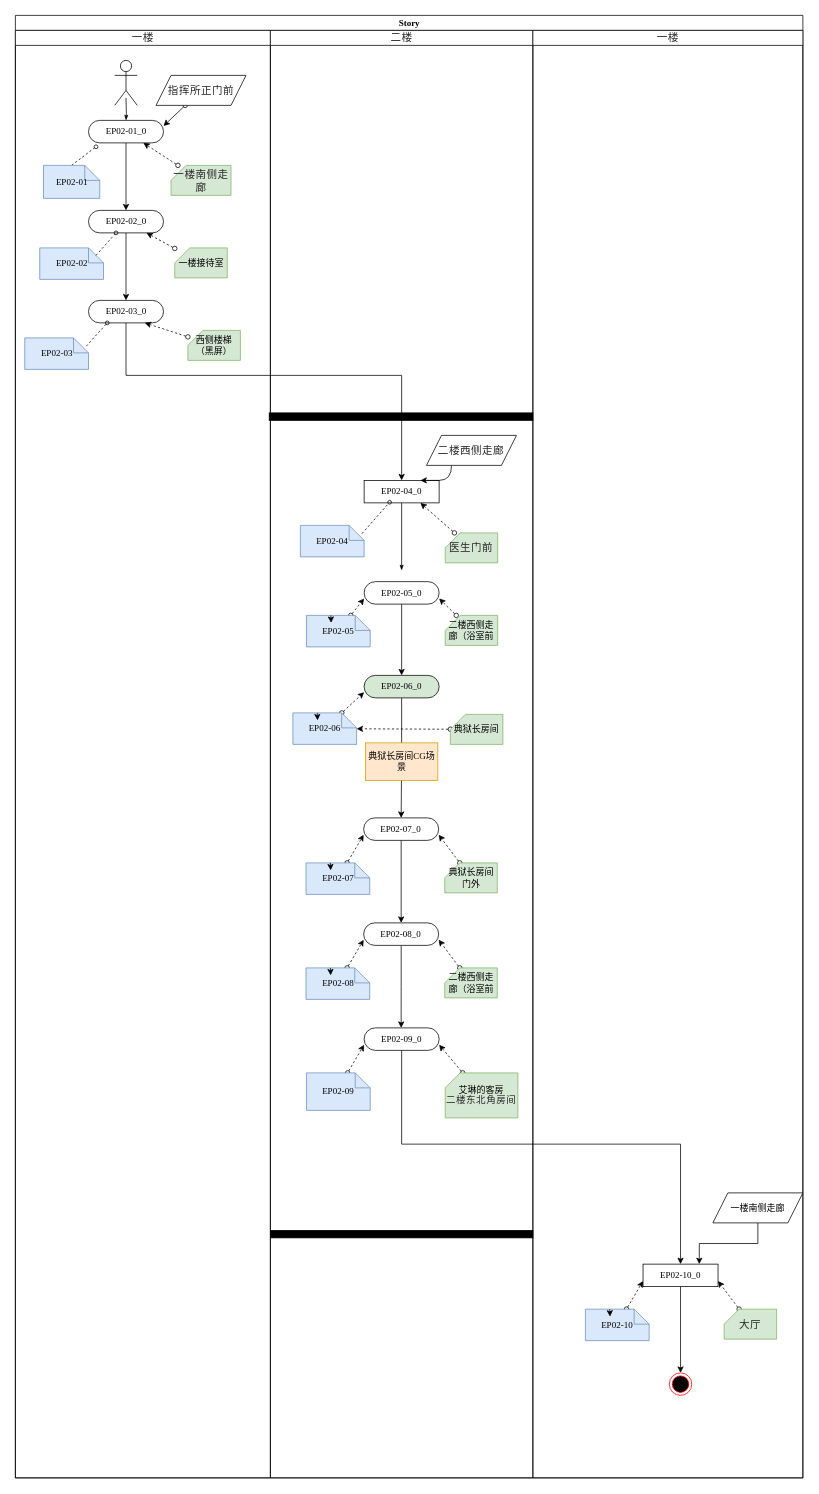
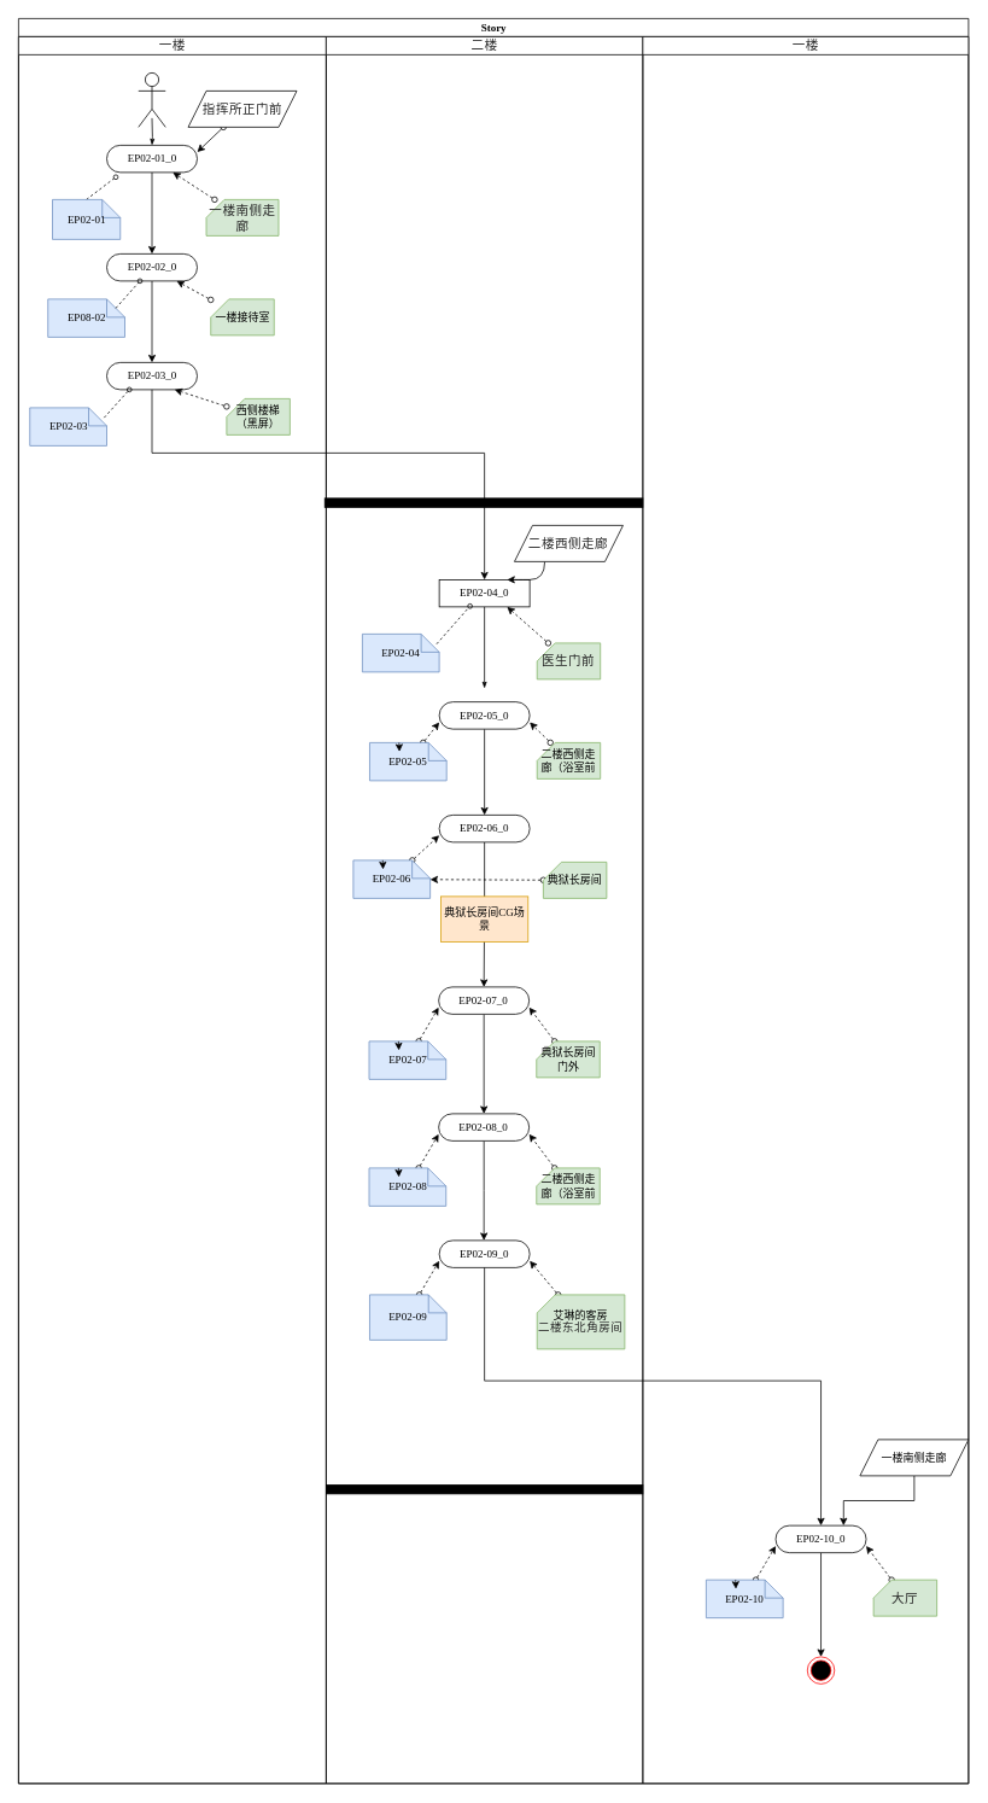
- <mxCell id="16" value="EP02-02" style="shape=note;whiteSpace=wrap;html=1;rounded=0;shadow=0;comic=0;labelBackgroundColor=none;strokeWidth=1;fontFamily=Verdana;fontSize=12;align=center;size=20;fillColor=#dae8fc;strokeColor=#6c8ebf;" parent="3" vertex="1"><mxGeometry x="32.5" y="290" width="85" height="42" as="geometry" /></mxCell>
+ <mxCell id="16" value="EP08-02" style="shape=note;whiteSpace=wrap;html=1;rounded=0;shadow=0;comic=0;labelBackgroundColor=none;strokeWidth=1;fontFamily=Verdana;fontSize=12;align=center;size=20;fillColor=#dae8fc;strokeColor=#6c8ebf;" parent="3" vertex="1"><mxGeometry x="32.5" y="290" width="85" height="42" as="geometry" /></mxCell>
- <mxCell id="44" value="EP02-06_0" style="rounded=1;whiteSpace=wrap;html=1;shadow=0;comic=0;labelBackgroundColor=none;strokeWidth=1;fontFamily=Verdana;fontSize=12;align=center;arcSize=50;fillColor=#d5e8d4;" vertex="1" parent="25"><mxGeometry x="125" y="860" width="100" height="30" as="geometry" /></mxCell>
+ <mxCell id="44" value="EP02-06_0" style="rounded=1;whiteSpace=wrap;html=1;shadow=0;comic=0;labelBackgroundColor=none;strokeWidth=1;fontFamily=Verdana;fontSize=12;align=center;arcSize=50;" vertex="1" parent="25"><mxGeometry x="125" y="860" width="100" height="30" as="geometry" /></mxCell>
- <mxCell id="80" value="EP02-10_0" style="whiteSpace=wrap;html=1;shadow=0;comic=0;labelBackgroundColor=none;strokeWidth=1;fontFamily=Verdana;fontSize=12;align=center;arcSize=50;rounded=0;" vertex="1" parent="70"><mxGeometry x="146.88" y="1645" width="100" height="30" as="geometry" /></mxCell>
+ <mxCell id="80" value="EP02-10_0" style="rounded=1;whiteSpace=wrap;html=1;shadow=0;comic=0;labelBackgroundColor=none;strokeWidth=1;fontFamily=Verdana;fontSize=12;align=center;arcSize=50;" vertex="1" parent="70"><mxGeometry x="146.88" y="1645" width="100" height="30" as="geometry" /></mxCell>
